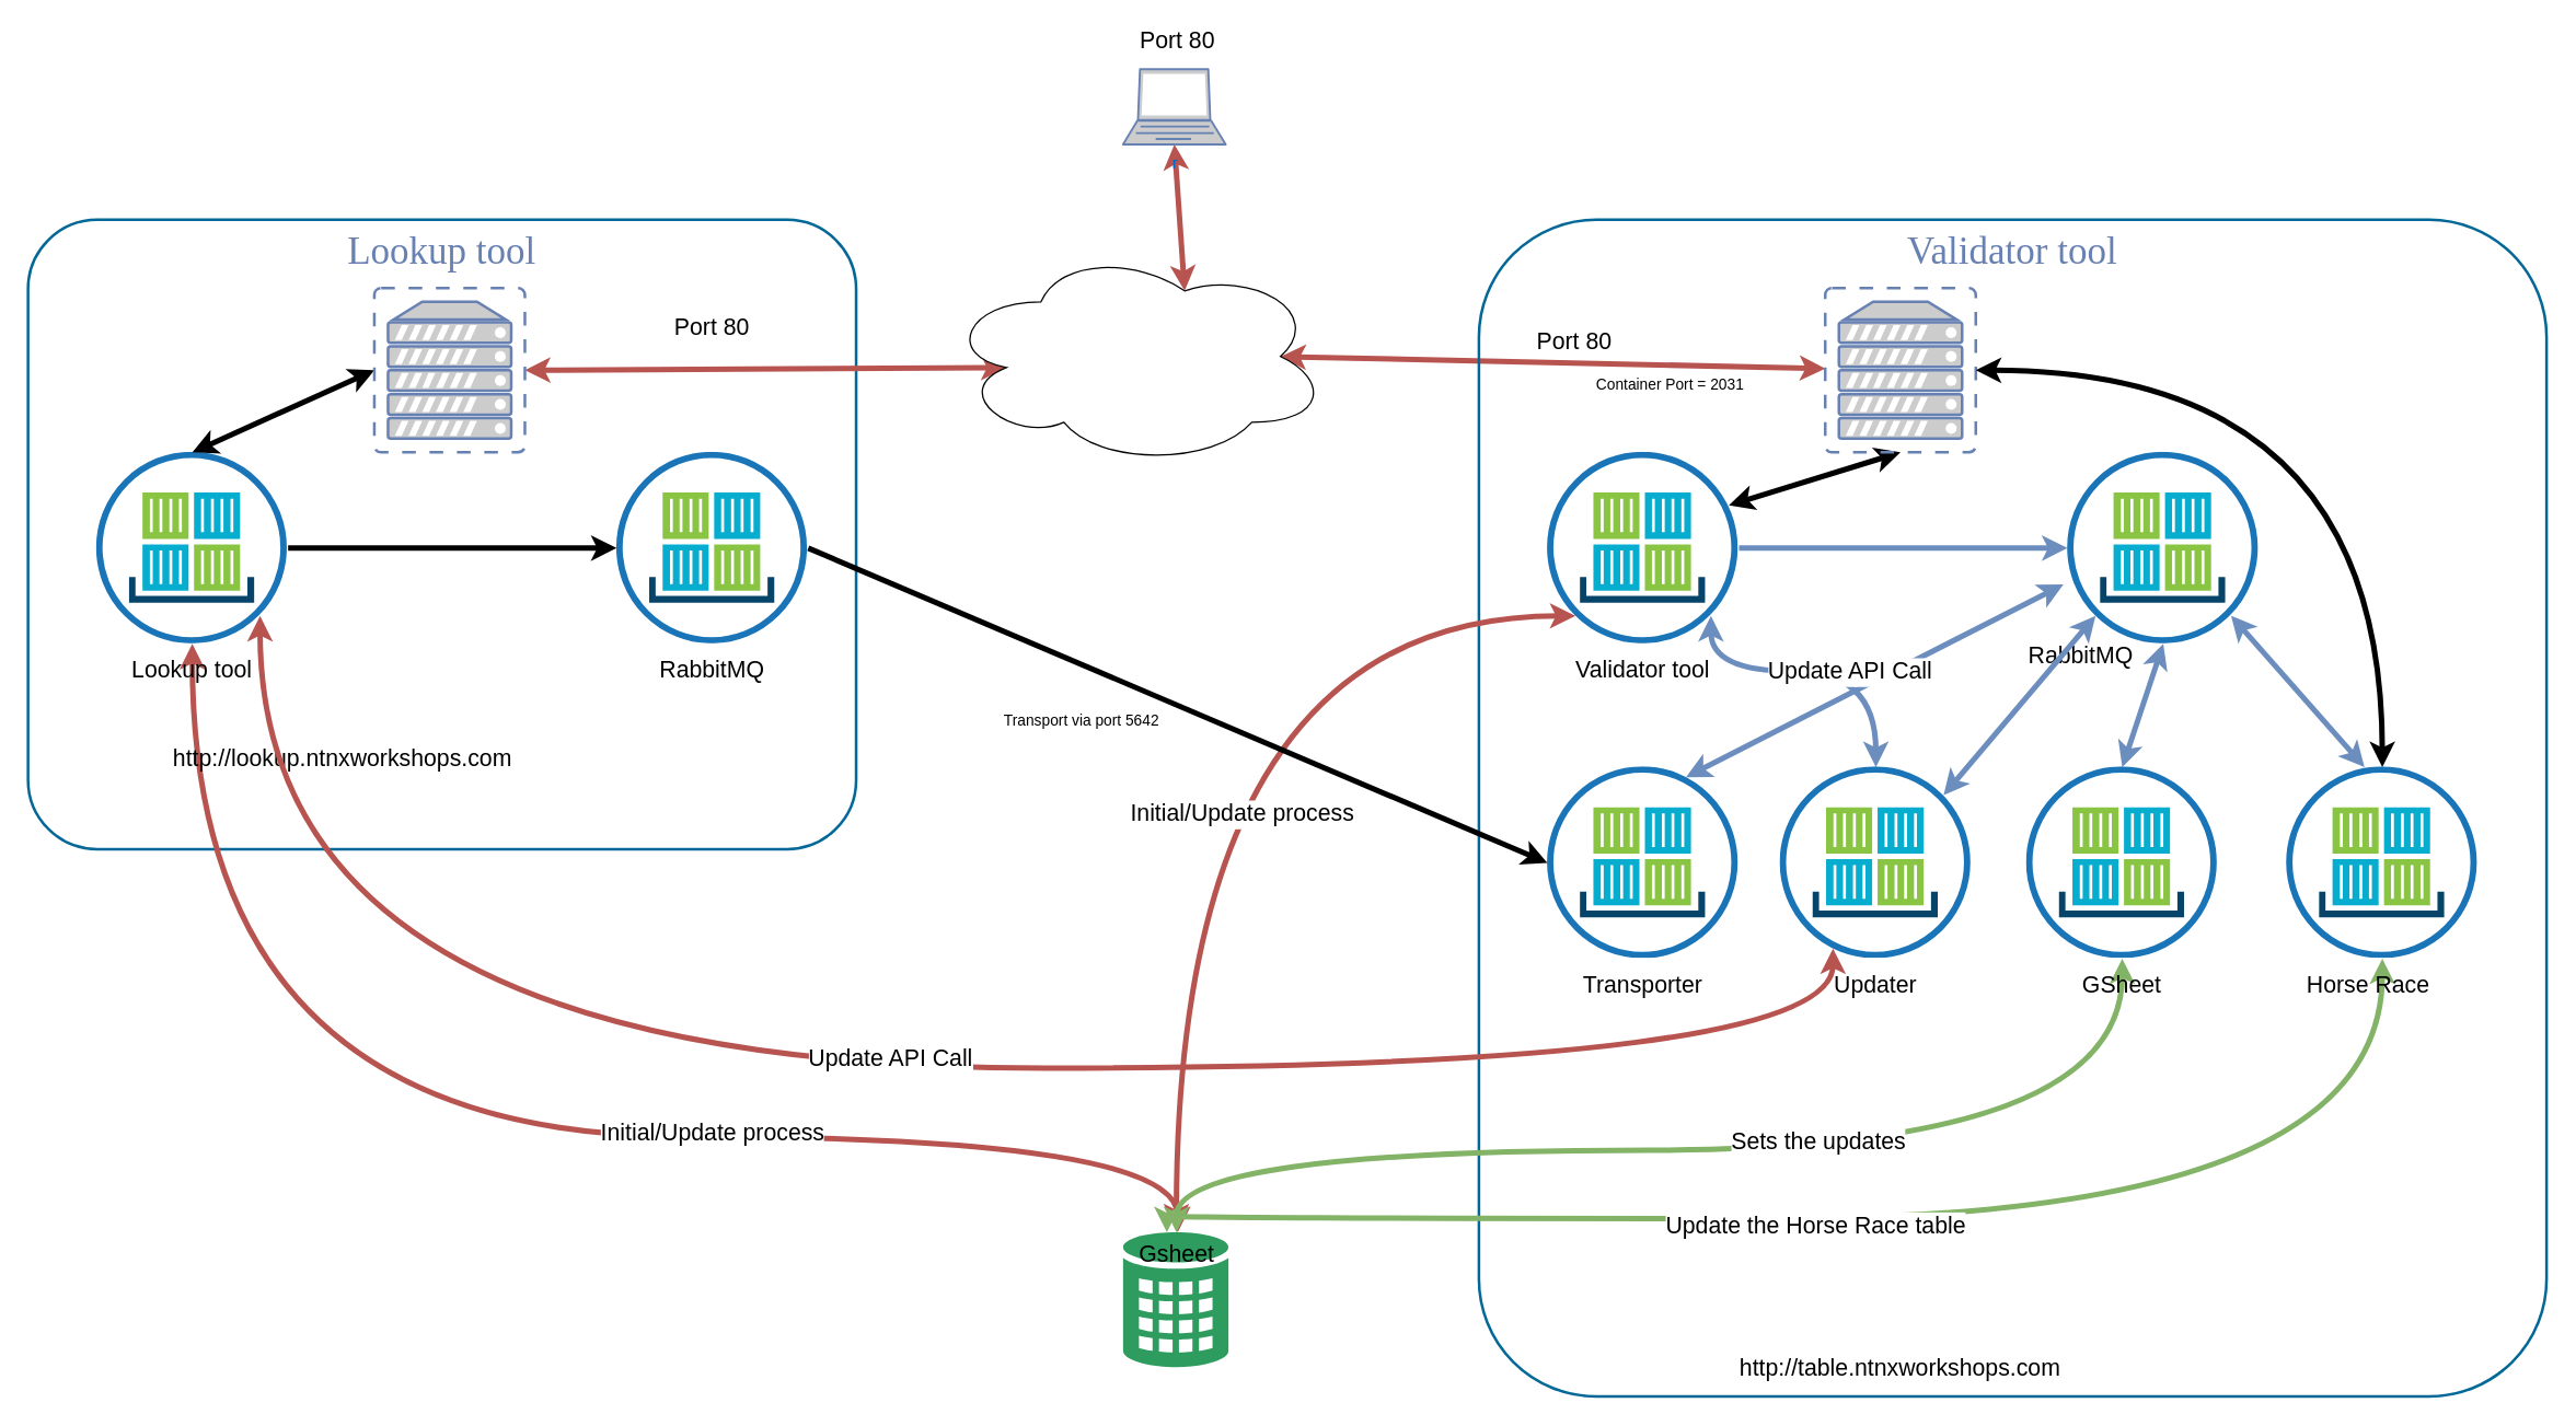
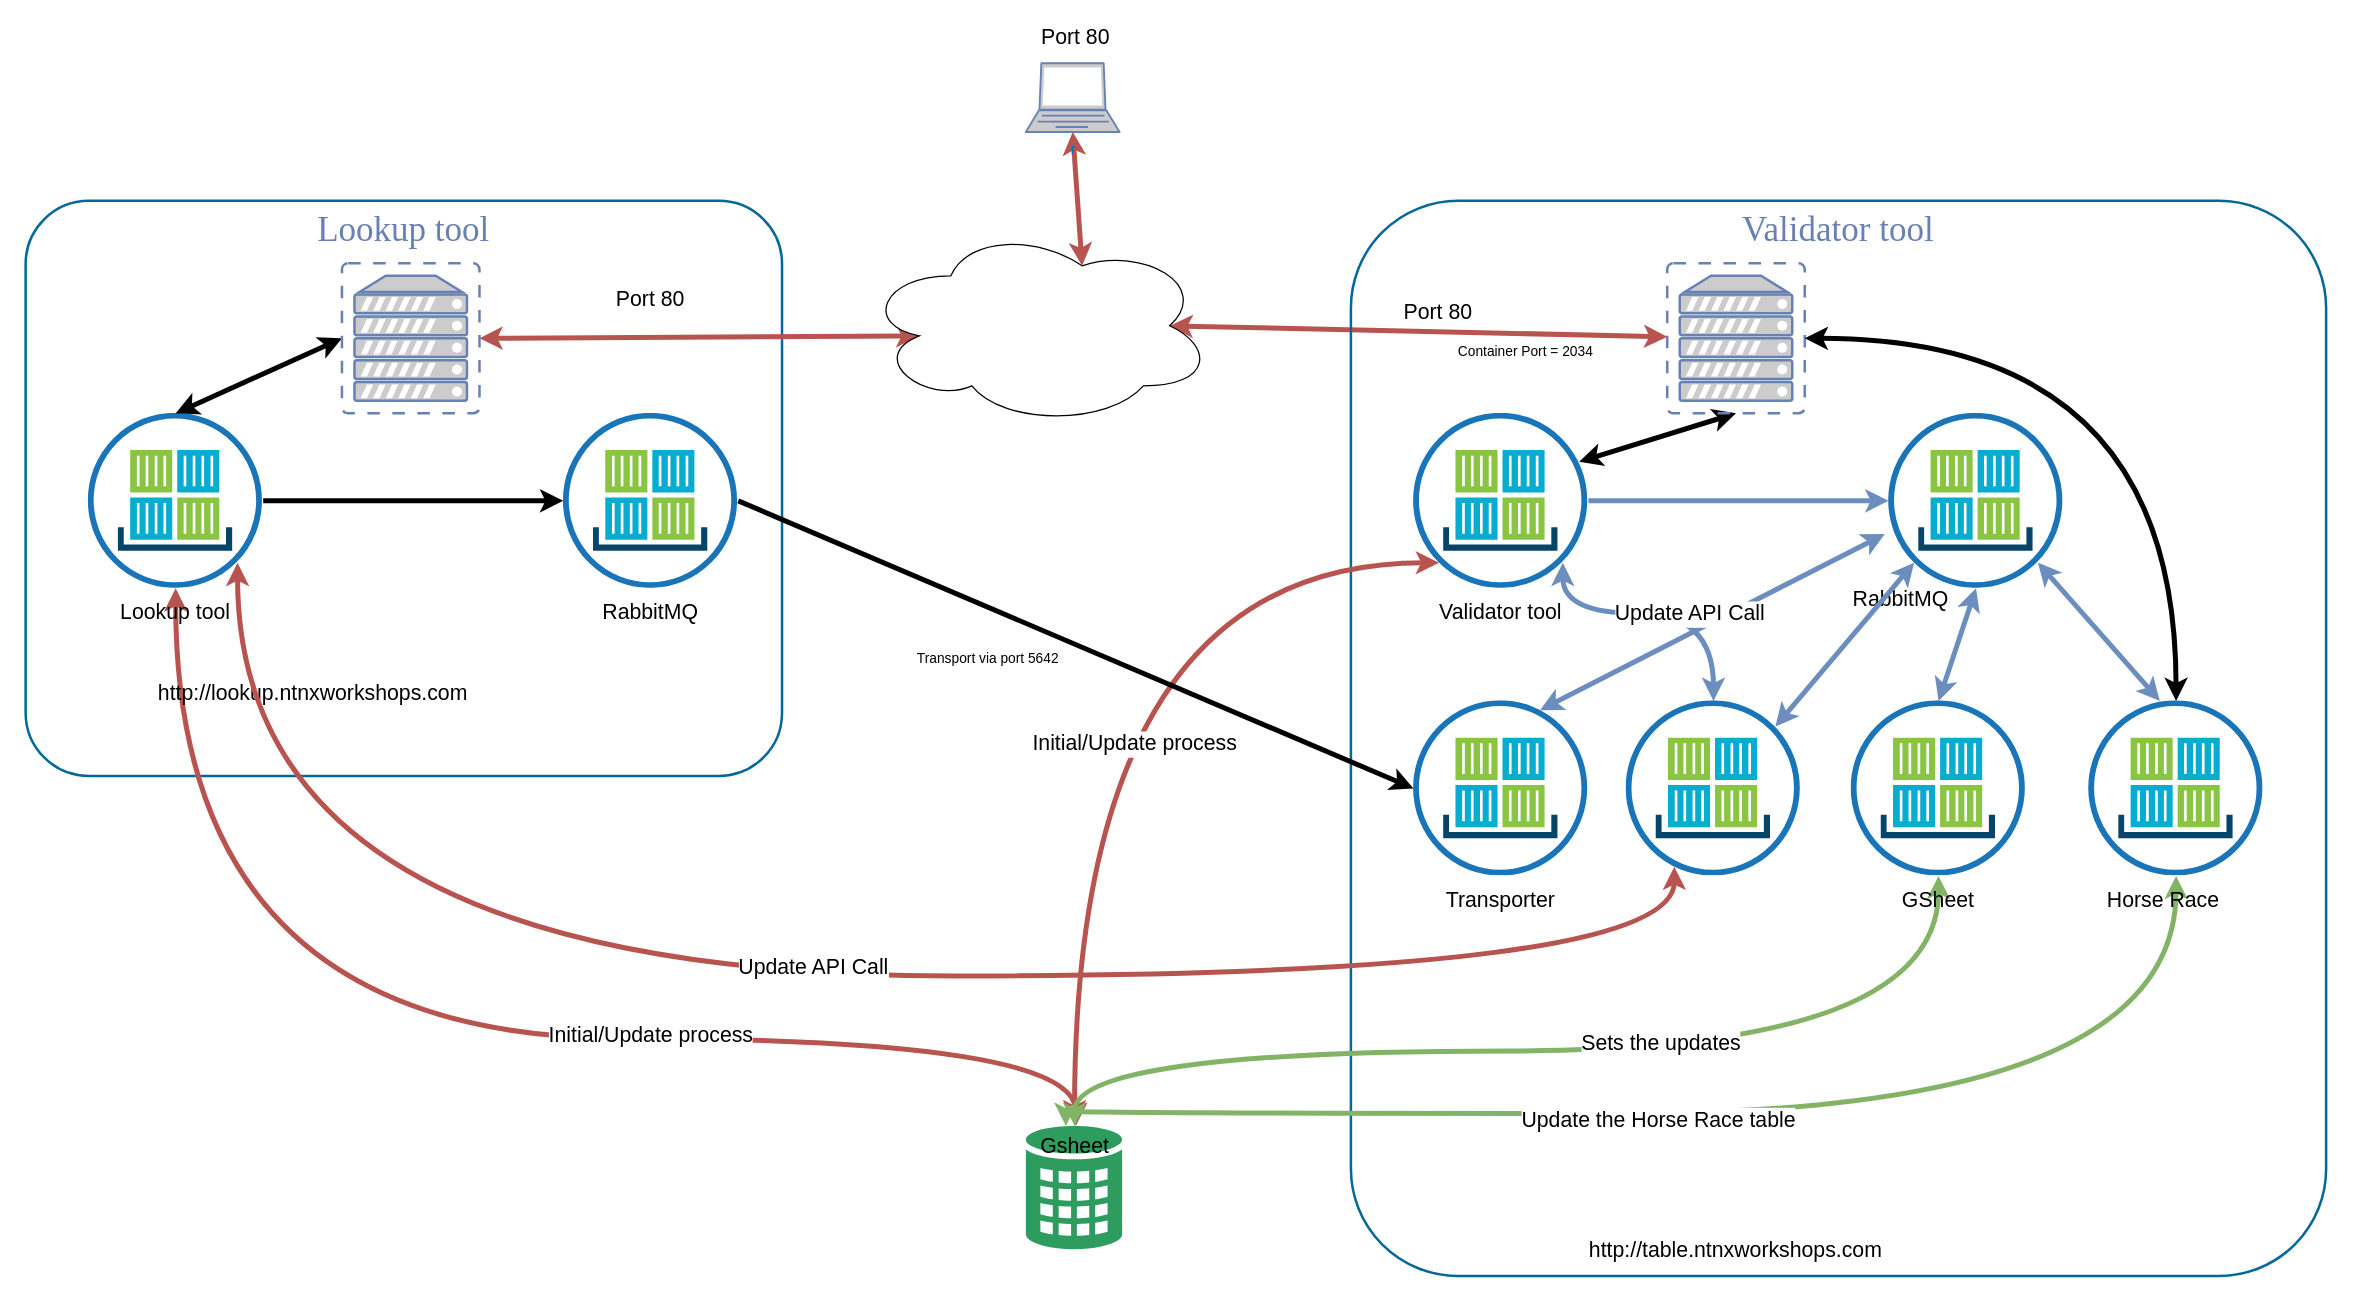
- <mxCell id="28" value="&lt;span style=&quot;font-size: 11px&quot;&gt;Container Port = 2031&lt;/span&gt;" style="text;html=1;strokeColor=none;fillColor=none;align=center;verticalAlign=middle;whiteSpace=wrap;rounded=0;fontSize=17;" vertex="1" parent="1"><mxGeometry x="1150" y="270" width="140" height="20" as="geometry" /></mxCell>
+ <mxCell id="28" value="&lt;span style=&quot;font-size: 11px&quot;&gt;Container Port = 2034&lt;/span&gt;" style="text;html=1;strokeColor=none;fillColor=none;align=center;verticalAlign=middle;whiteSpace=wrap;rounded=0;fontSize=17;" vertex="1" parent="1"><mxGeometry x="1150" y="270" width="140" height="20" as="geometry" /></mxCell>
- <mxCell id="49" value="Updater" style="text;html=1;strokeColor=none;fillColor=none;align=center;verticalAlign=middle;whiteSpace=wrap;rounded=0;fontSize=17;" vertex="1" parent="1"><mxGeometry x="1300" y="710" width="140" height="20" as="geometry" /></mxCell>
